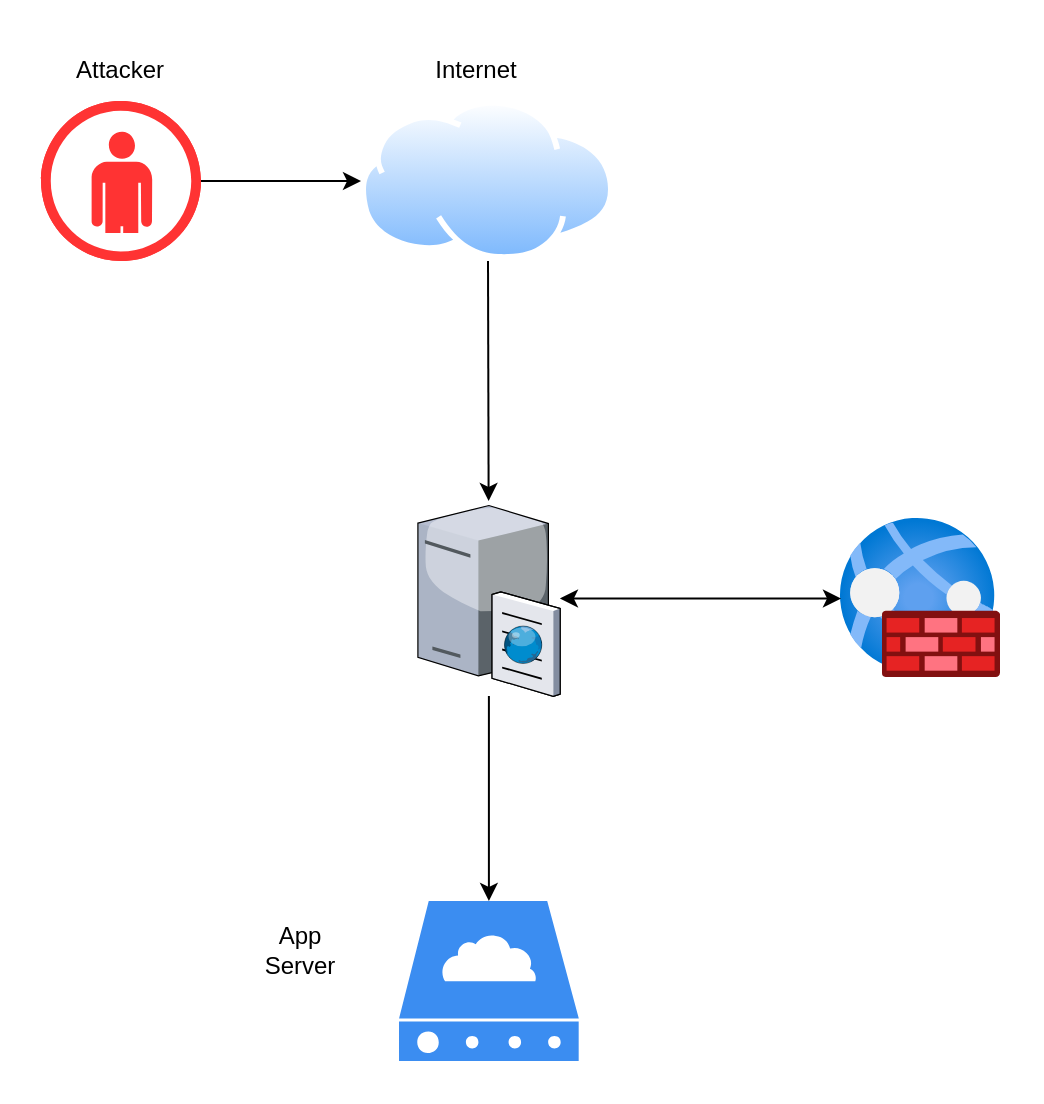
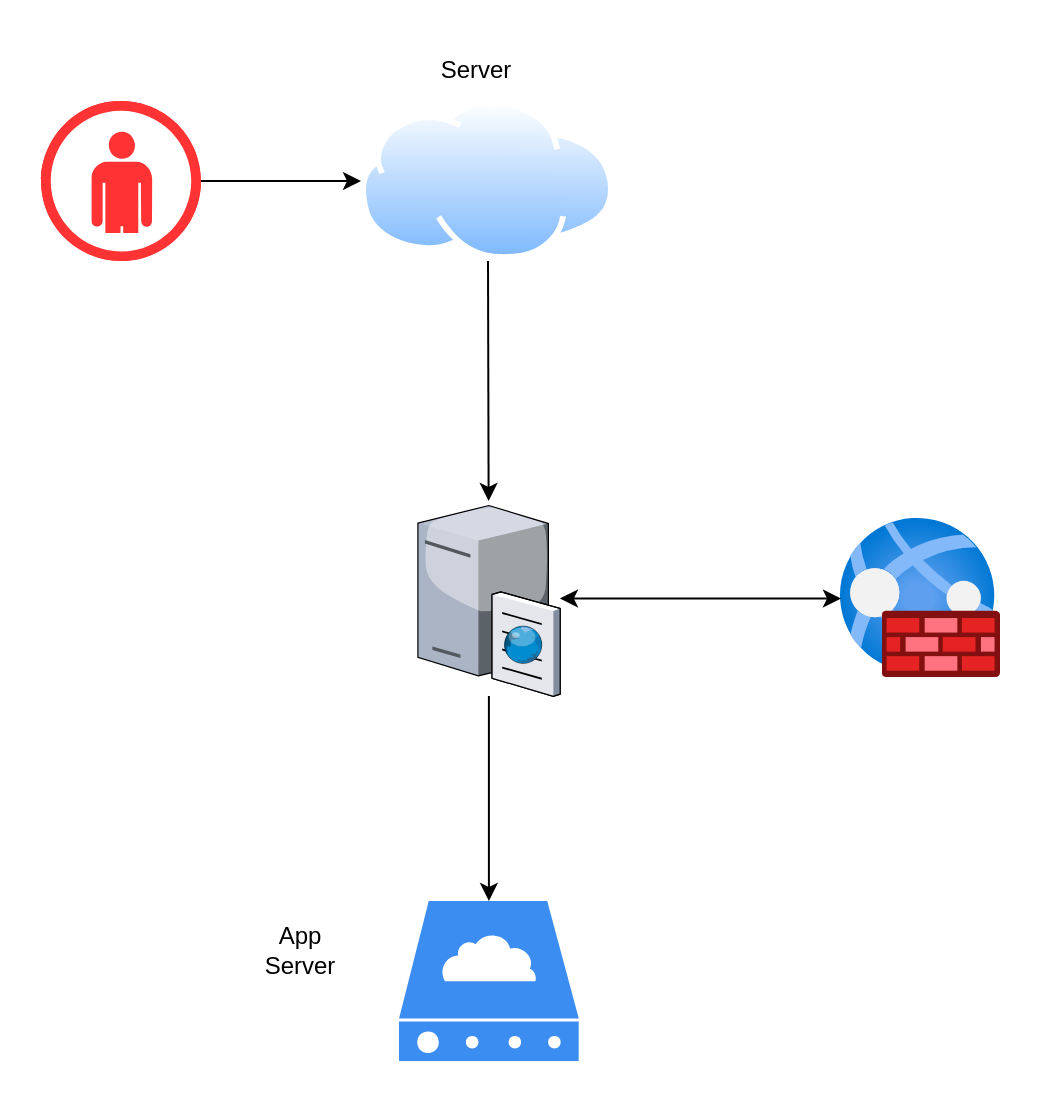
- <mxCell id="4" value="Attacker" style="text;html=1;strokeColor=none;fillColor=none;align=center;verticalAlign=middle;whiteSpace=wrap;rounded=0;" vertex="1" parent="1"><mxGeometry x="30" y="20" width="60" height="30" as="geometry" /></mxCell>
- <mxCell id="5" value="Internet" style="text;html=1;strokeColor=none;fillColor=none;align=center;verticalAlign=middle;whiteSpace=wrap;rounded=0;" vertex="1" parent="1"><mxGeometry x="207.99" y="20" width="60" height="30" as="geometry" /></mxCell>
+ <mxCell id="5" value="Server" style="text;html=1;strokeColor=none;fillColor=none;align=center;verticalAlign=middle;whiteSpace=wrap;rounded=0;" vertex="1" parent="1"><mxGeometry x="207.99" y="20" width="60" height="30" as="geometry" /></mxCell>
